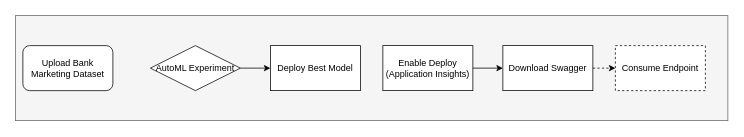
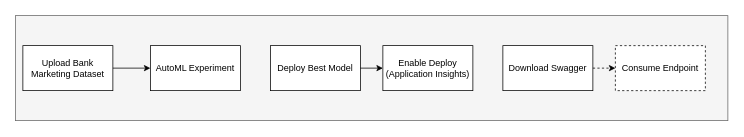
- <mxCell id="3" value="Upload Bank Marketing Dataset" style="whiteSpace=wrap;html=1;rounded=1;" vertex="1" parent="1"><mxGeometry x="30" y="60" width="120" height="60" as="geometry" /></mxCell>
+ <mxCell id="3" value="Upload Bank Marketing Dataset" style="rounded=0;whiteSpace=wrap;html=1;" vertex="1" parent="1"><mxGeometry x="30" y="60" width="120" height="60" as="geometry" /></mxCell>
+ <mxCell id="6" value="" style="endArrow=classic;html=1;entryX=0;entryY=0.5;entryDx=0;entryDy=0;exitX=1;exitY=0.5;exitDx=0;exitDy=0;" edge="1" parent="1" source="3" target="4"><mxGeometry width="50" height="50" relative="1" as="geometry"><mxPoint x="30" y="190" as="sourcePoint" /><mxPoint x="80" y="140" as="targetPoint" /></mxGeometry></mxCell>
- <mxCell id="4" value="AutoML Experiment" style="rhombus;whiteSpace=wrap;html=1;" vertex="1" parent="1"><mxGeometry x="200" y="60" width="120" height="60" as="geometry" /></mxCell>
+ <mxCell id="4" value="AutoML Experiment" style="rounded=0;whiteSpace=wrap;html=1;" vertex="1" parent="1"><mxGeometry x="200" y="60" width="120" height="60" as="geometry" /></mxCell>
- <mxCell id="7" value="" style="endArrow=classic;html=1;entryX=0;entryY=0.5;entryDx=0;entryDy=0;exitX=1;exitY=0.5;exitDx=0;exitDy=0;" edge="1" parent="1" source="4" target="5"><mxGeometry width="50" height="50" relative="1" as="geometry"><mxPoint x="30" y="190" as="sourcePoint" /><mxPoint x="80" y="140" as="targetPoint" /></mxGeometry></mxCell>
+ <mxCell id="11" value="" style="endArrow=classic;html=1;entryX=0;entryY=0.5;entryDx=0;entryDy=0;exitX=1;exitY=0.5;exitDx=0;exitDy=0;" edge="1" parent="1" source="5" target="8"><mxGeometry width="50" height="50" relative="1" as="geometry"><mxPoint x="270" y="190" as="sourcePoint" /><mxPoint x="320" y="140" as="targetPoint" /></mxGeometry></mxCell>
- <mxCell id="12" value="" style="endArrow=classic;html=1;entryX=0;entryY=0.5;entryDx=0;entryDy=0;exitX=1;exitY=0.5;exitDx=0;exitDy=0;" edge="1" parent="1" source="8" target="9"><mxGeometry width="50" height="50" relative="1" as="geometry"><mxPoint x="270" y="190" as="sourcePoint" /><mxPoint x="320" y="140" as="targetPoint" /></mxGeometry></mxCell>
